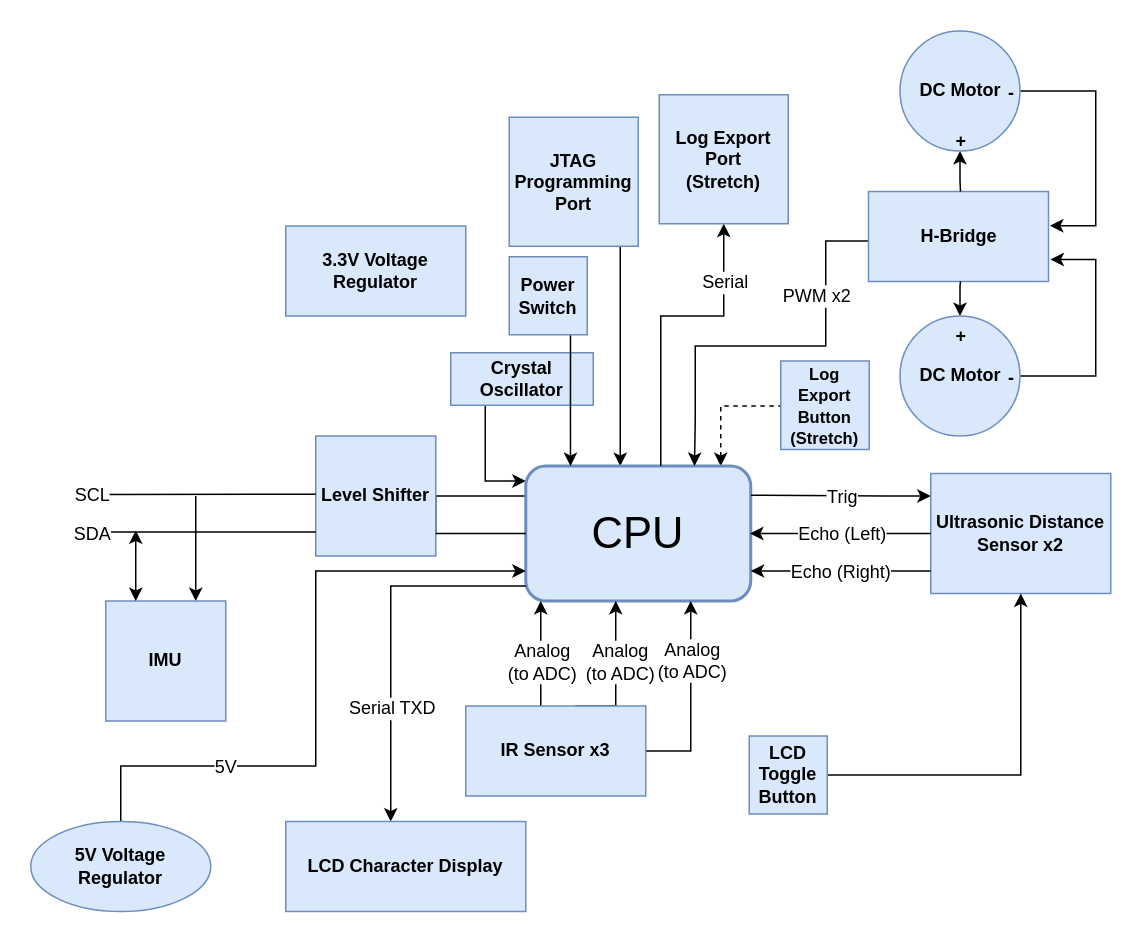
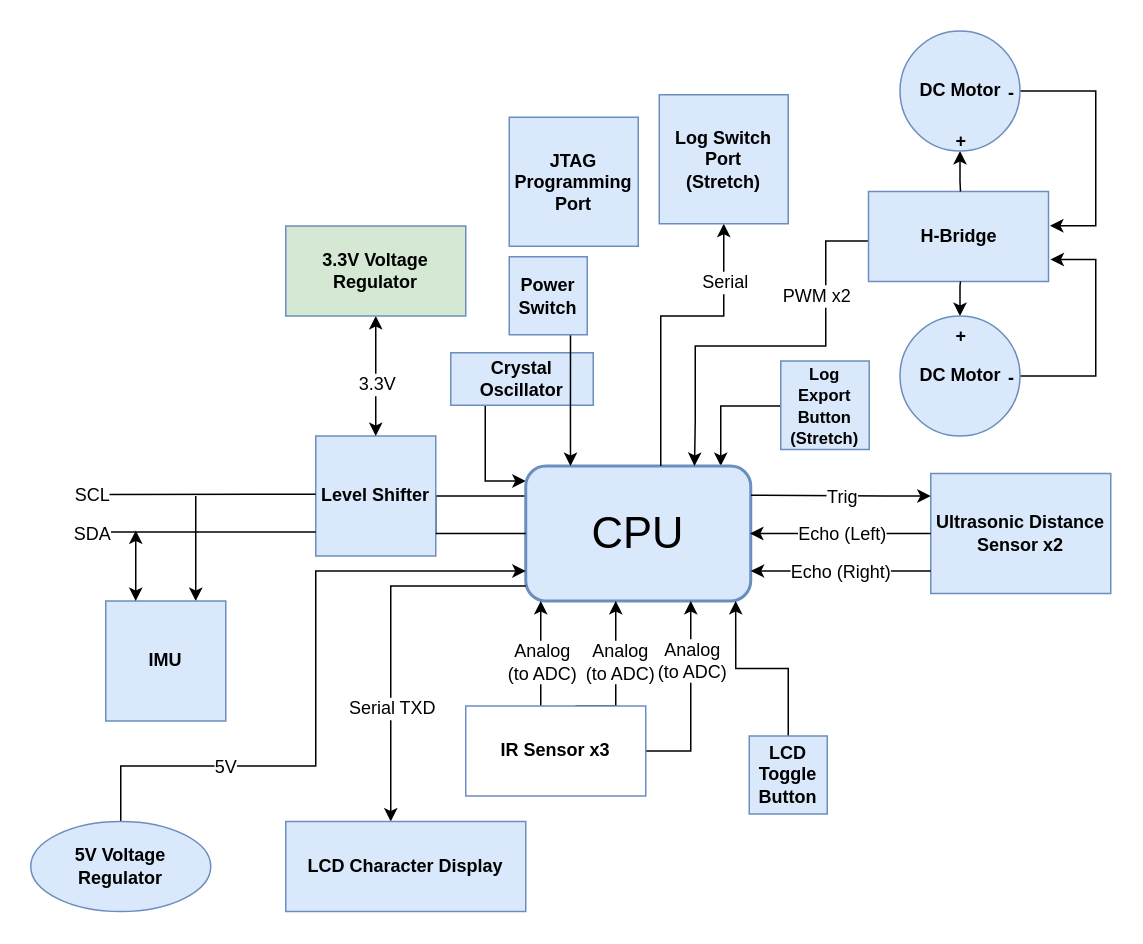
- <mxCell id="59" value="&lt;div&gt;&lt;b&gt;Log Export Port&lt;/b&gt;&lt;/div&gt;&lt;div&gt;&lt;b&gt;(Stretch)&lt;br&gt;&lt;/b&gt;&lt;/div&gt;" style="whiteSpace=wrap;html=1;aspect=fixed;fillColor=#dae8fc;strokeColor=#6c8ebf;" parent="1" vertex="1"><mxGeometry x="439" y="62.5" width="86" height="86" as="geometry" /></mxCell>
+ <mxCell id="59" value="&lt;div&gt;&lt;b&gt;Log Switch Port&lt;/b&gt;&lt;/div&gt;&lt;div&gt;&lt;b&gt;(Stretch)&lt;br&gt;&lt;/b&gt;&lt;/div&gt;" style="whiteSpace=wrap;html=1;aspect=fixed;fillColor=#dae8fc;strokeColor=#6c8ebf;" parent="1" vertex="1"><mxGeometry x="439" y="62.5" width="86" height="86" as="geometry" /></mxCell>
- <mxCell id="17" value="&lt;b&gt;3.3V Voltage Regulator&lt;/b&gt;" style="rounded=0;whiteSpace=wrap;html=1;fillColor=#dae8fc;strokeColor=#6c8ebf;" parent="1" vertex="1"><mxGeometry x="190" y="150" width="120" height="60" as="geometry" /></mxCell>
+ <mxCell id="17" value="&lt;b&gt;3.3V Voltage Regulator&lt;/b&gt;" style="rounded=0;whiteSpace=wrap;html=1;fillColor=#d5e8d4;strokeColor=#6c8ebf;" parent="1" vertex="1"><mxGeometry x="190" y="150" width="120" height="60" as="geometry" /></mxCell>
- <mxCell id="5" value="" style="edgeStyle=orthogonalEdgeStyle;rounded=0;orthogonalLoop=1;jettySize=auto;html=1;startArrow=classic;startFill=1;endArrow=none;endFill=0;" parent="1" source="7" target="56" edge="1"><mxGeometry relative="1" as="geometry"><mxPoint x="425" y="230" as="targetPoint" /><Array as="points"><mxPoint x="413" y="270" /><mxPoint x="413" y="270" /></Array></mxGeometry></mxCell>
+ <mxCell id="15" value="" style="edgeStyle=orthogonalEdgeStyle;rounded=0;orthogonalLoop=1;jettySize=auto;html=1;startArrow=classic;startFill=1;endArrow=classic;endFill=1;" parent="1" source="17" target="14" edge="1"><mxGeometry relative="1" as="geometry" /></mxCell>
+ <mxCell id="16" value="3.3V" style="text;html=1;resizable=0;points=[];align=center;verticalAlign=middle;labelBackgroundColor=#ffffff;" parent="15" vertex="1" connectable="0"><mxGeometry x="0.188" y="4" relative="1" as="geometry"><mxPoint x="-4" y="-2.5" as="offset" /></mxGeometry></mxCell>
- <mxCell id="6" value="" style="edgeStyle=orthogonalEdgeStyle;rounded=0;orthogonalLoop=1;jettySize=auto;html=1;startArrow=classic;startFill=1;endArrow=none;endFill=0;dashed=1;" parent="1" source="7" target="61" edge="1"><mxGeometry relative="1" as="geometry"><mxPoint x="480" y="270" as="sourcePoint" /><mxPoint x="530" y="230" as="targetPoint" /><Array as="points"><mxPoint x="480" y="270" /></Array></mxGeometry></mxCell>
+ <mxCell id="6" value="" style="edgeStyle=orthogonalEdgeStyle;rounded=0;orthogonalLoop=1;jettySize=auto;html=1;startArrow=classic;startFill=1;endArrow=none;endFill=0;" parent="1" source="7" target="61" edge="1"><mxGeometry relative="1" as="geometry"><mxPoint x="480" y="270" as="sourcePoint" /><mxPoint x="530" y="230" as="targetPoint" /><Array as="points"><mxPoint x="480" y="270" /></Array></mxGeometry></mxCell>
- <mxCell id="49" value="IR Sensor x3" style="rounded=0;whiteSpace=wrap;html=1;fontStyle=1;fillColor=#dae8fc;strokeColor=#6c8ebf;" parent="1" vertex="1"><mxGeometry x="310" y="470" width="120" height="60" as="geometry" /></mxCell>
+ <mxCell id="49" value="IR Sensor x3" style="rounded=0;whiteSpace=wrap;html=1;fontStyle=1;fillColor=#ffffff;strokeColor=#6c8ebf;" parent="1" vertex="1"><mxGeometry x="310" y="470" width="120" height="60" as="geometry" /></mxCell>
- <mxCell id="47" value="" style="edgeStyle=orthogonalEdgeStyle;rounded=0;orthogonalLoop=1;jettySize=auto;html=1;startArrow=none;startFill=0;endArrow=classic;endFill=1;" parent="1" source="48" target="26" edge="1"><mxGeometry relative="1" as="geometry"><mxPoint x="525" y="410" as="targetPoint" /></mxGeometry></mxCell>
+ <mxCell id="47" value="" style="edgeStyle=orthogonalEdgeStyle;rounded=0;orthogonalLoop=1;jettySize=auto;html=1;startArrow=none;startFill=0;endArrow=classic;endFill=1;entryX=0.933;entryY=1;entryDx=0;entryDy=0;entryPerimeter=0;" parent="1" source="48" target="7" edge="1"><mxGeometry relative="1" as="geometry"><mxPoint x="525" y="410" as="targetPoint" /></mxGeometry></mxCell>
